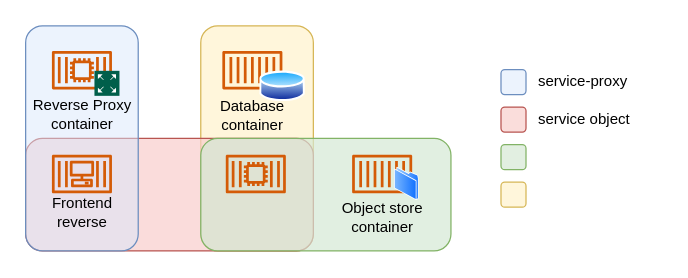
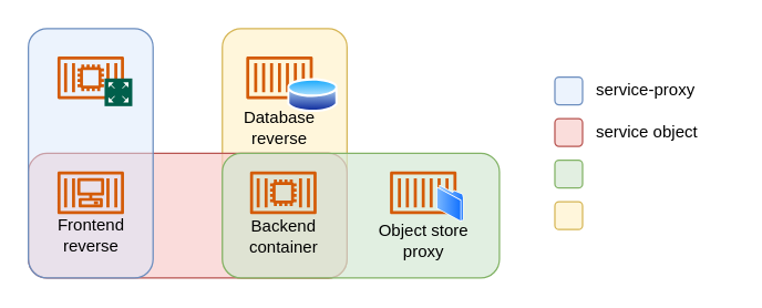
- <mxCell id="12" value="Reverse Proxy&lt;br&gt;container" style="text;html=1;align=center;verticalAlign=middle;resizable=0;points=[];autosize=1;strokeColor=none;fillColor=none;" vertex="1" parent="9"><mxGeometry y="36" width="90" height="30" as="geometry" /></mxCell>
- <mxCell id="7" value="Database&lt;br&gt;container" style="text;html=1;align=center;verticalAlign=middle;resizable=0;points=[];autosize=1;strokeColor=none;fillColor=none;" vertex="1" parent="4"><mxGeometry y="37" width="70" height="30" as="geometry" /></mxCell>
+ <mxCell id="7" value="Database&lt;br&gt;reverse" style="text;html=1;align=center;verticalAlign=middle;resizable=0;points=[];autosize=1;strokeColor=none;fillColor=none;" vertex="1" parent="4"><mxGeometry y="37" width="70" height="30" as="geometry" /></mxCell>
+ <mxCell id="18" value="Backend&lt;br&gt;container" style="text;html=1;align=center;verticalAlign=middle;resizable=0;points=[];autosize=1;strokeColor=none;fillColor=none;" vertex="1" parent="17"><mxGeometry y="32" width="60" height="30" as="geometry" /></mxCell>
- <mxCell id="23" value="Object store&lt;br&gt;container" style="text;html=1;align=center;verticalAlign=middle;resizable=0;points=[];autosize=1;strokeColor=none;fillColor=none;" vertex="1" parent="20"><mxGeometry y="35" width="80" height="30" as="geometry" /></mxCell>
+ <mxCell id="23" value="Object store&lt;br&gt;proxy" style="text;html=1;align=center;verticalAlign=middle;resizable=0;points=[];autosize=1;strokeColor=none;fillColor=none;" vertex="1" parent="20"><mxGeometry y="35" width="80" height="30" as="geometry" /></mxCell>
